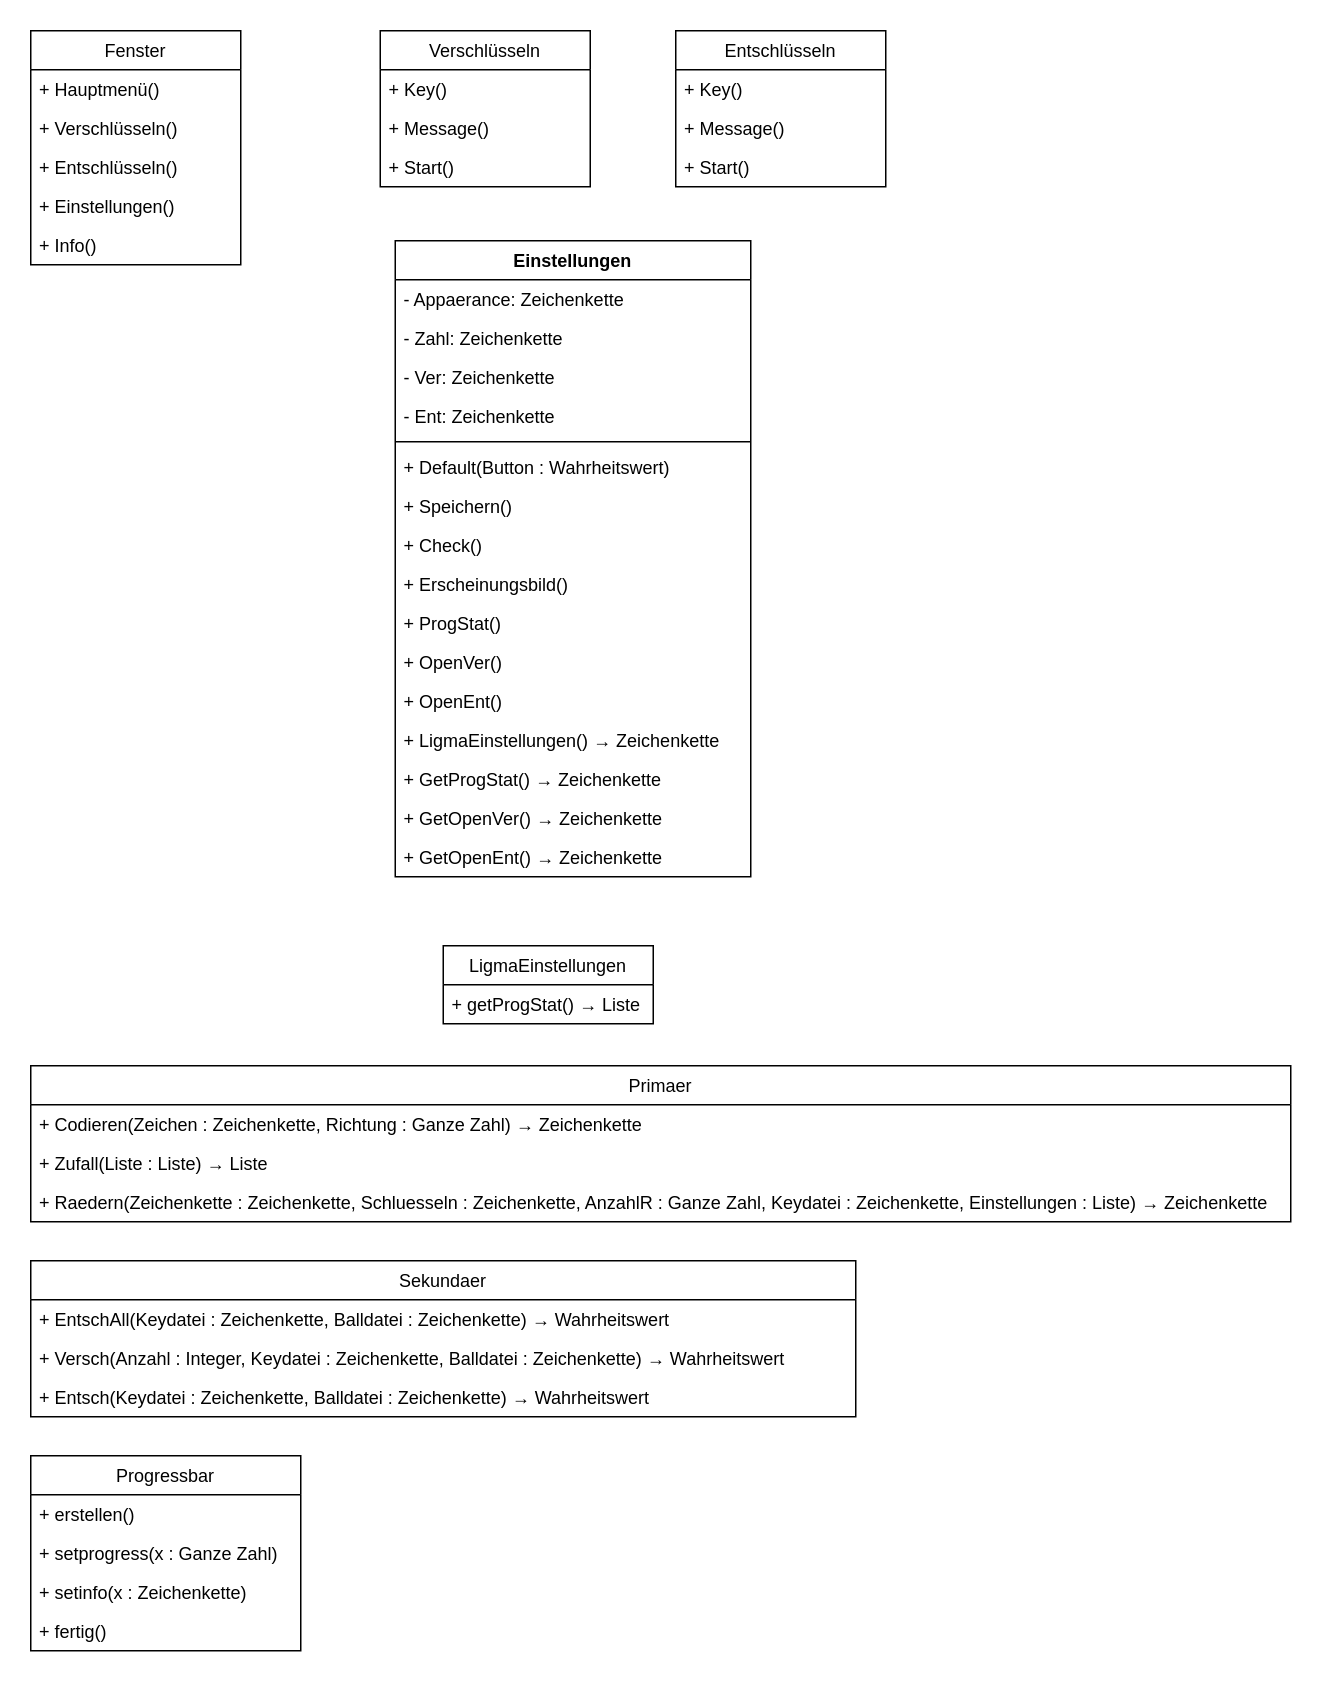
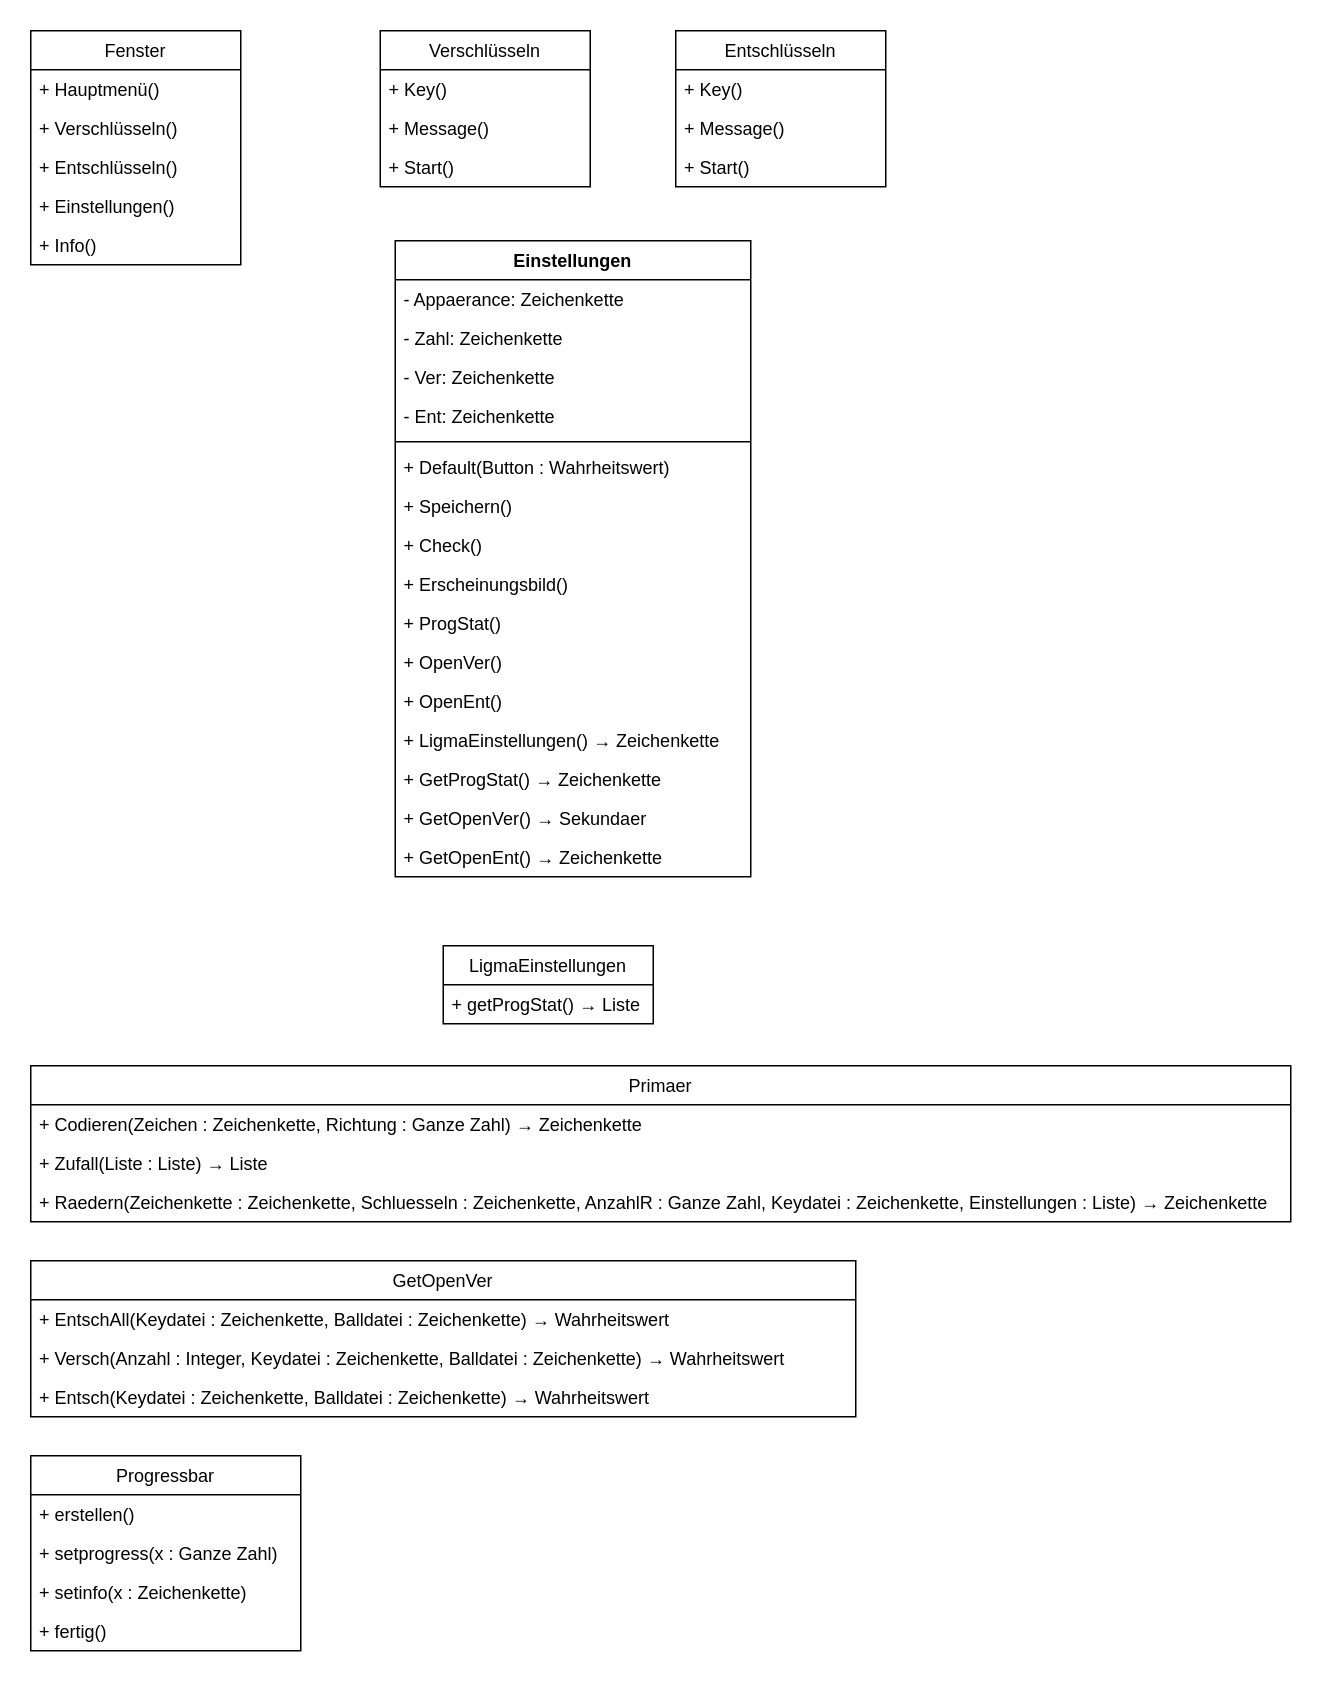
- <mxCell id="31" value="+ GetOpenVer() → Zeichenkette" style="text;strokeColor=none;fillColor=none;align=left;verticalAlign=top;spacingLeft=4;spacingRight=4;overflow=hidden;rotatable=0;points=[[0,0.5],[1,0.5]];portConstraint=eastwest;" vertex="1" parent="16"><mxGeometry y="372" width="237" height="26" as="geometry" /></mxCell>
+ <mxCell id="31" value="+ GetOpenVer() → Sekundaer" style="text;strokeColor=none;fillColor=none;align=left;verticalAlign=top;spacingLeft=4;spacingRight=4;overflow=hidden;rotatable=0;points=[[0,0.5],[1,0.5]];portConstraint=eastwest;" vertex="1" parent="16"><mxGeometry y="372" width="237" height="26" as="geometry" /></mxCell>
- <mxCell id="39" value="Sekundaer" style="swimlane;fontStyle=0;childLayout=stackLayout;horizontal=1;startSize=26;fillColor=none;horizontalStack=0;resizeParent=1;resizeParentMax=0;resizeLast=0;collapsible=1;marginBottom=0;" parent="1" vertex="1"><mxGeometry x="20" y="840" width="550" height="104" as="geometry" /></mxCell>
+ <mxCell id="39" value="GetOpenVer" style="swimlane;fontStyle=0;childLayout=stackLayout;horizontal=1;startSize=26;fillColor=none;horizontalStack=0;resizeParent=1;resizeParentMax=0;resizeLast=0;collapsible=1;marginBottom=0;" parent="1" vertex="1"><mxGeometry x="20" y="840" width="550" height="104" as="geometry" /></mxCell>
